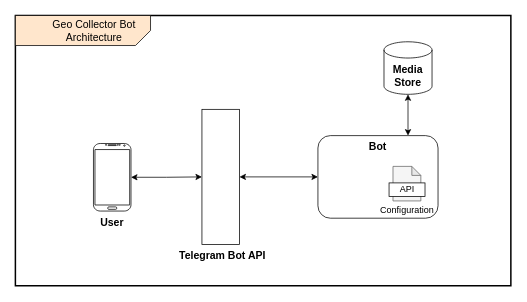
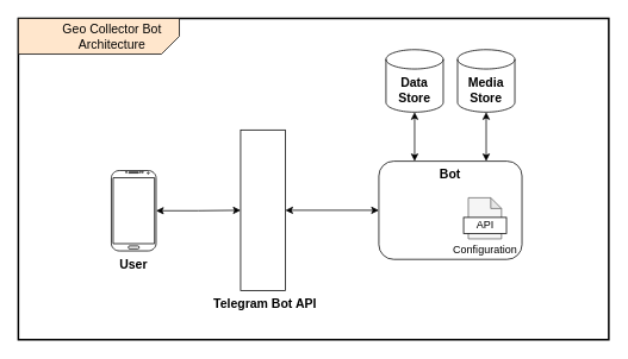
+ <mxCell id="5" value="Data&lt;br&gt;Store" style="shape=cylinder3;whiteSpace=wrap;html=1;boundedLbl=1;backgroundOutline=1;size=10.833;rounded=0;strokeWidth=1;fontSize=14;fontStyle=1" parent="1" vertex="1"><mxGeometry x="431" y="55" width="64" height="70" as="geometry" /></mxCell>
+ <mxCell id="4" style="edgeStyle=orthogonalEdgeStyle;rounded=0;orthogonalLoop=1;jettySize=auto;html=1;entryX=0.25;entryY=0;entryDx=0;entryDy=0;fontSize=12;startArrow=classic;startFill=1;" parent="1" source="5" target="3" edge="1"><mxGeometry relative="1" as="geometry" /></mxCell>
